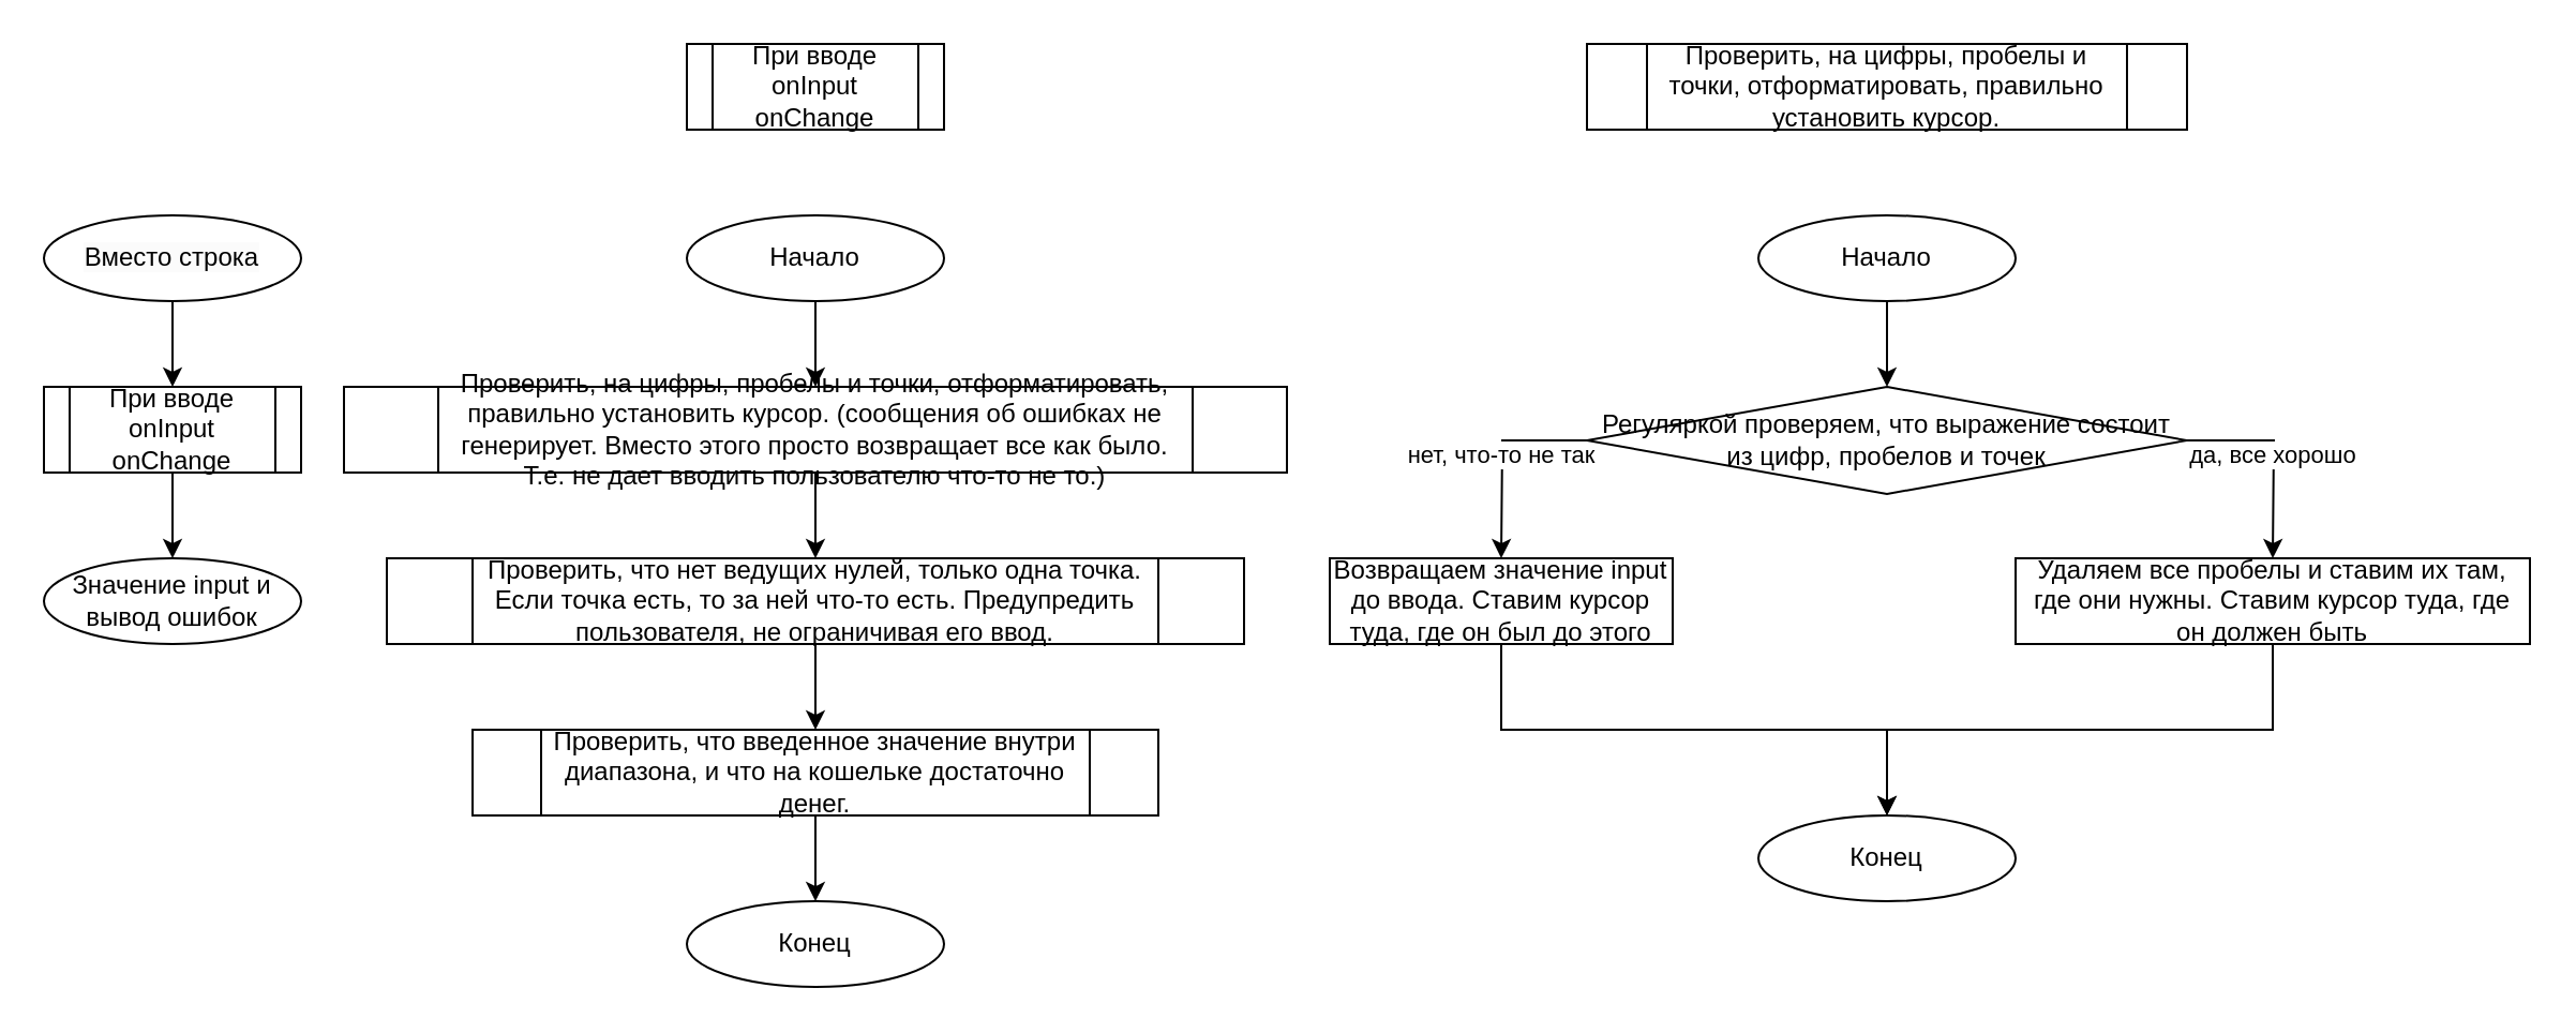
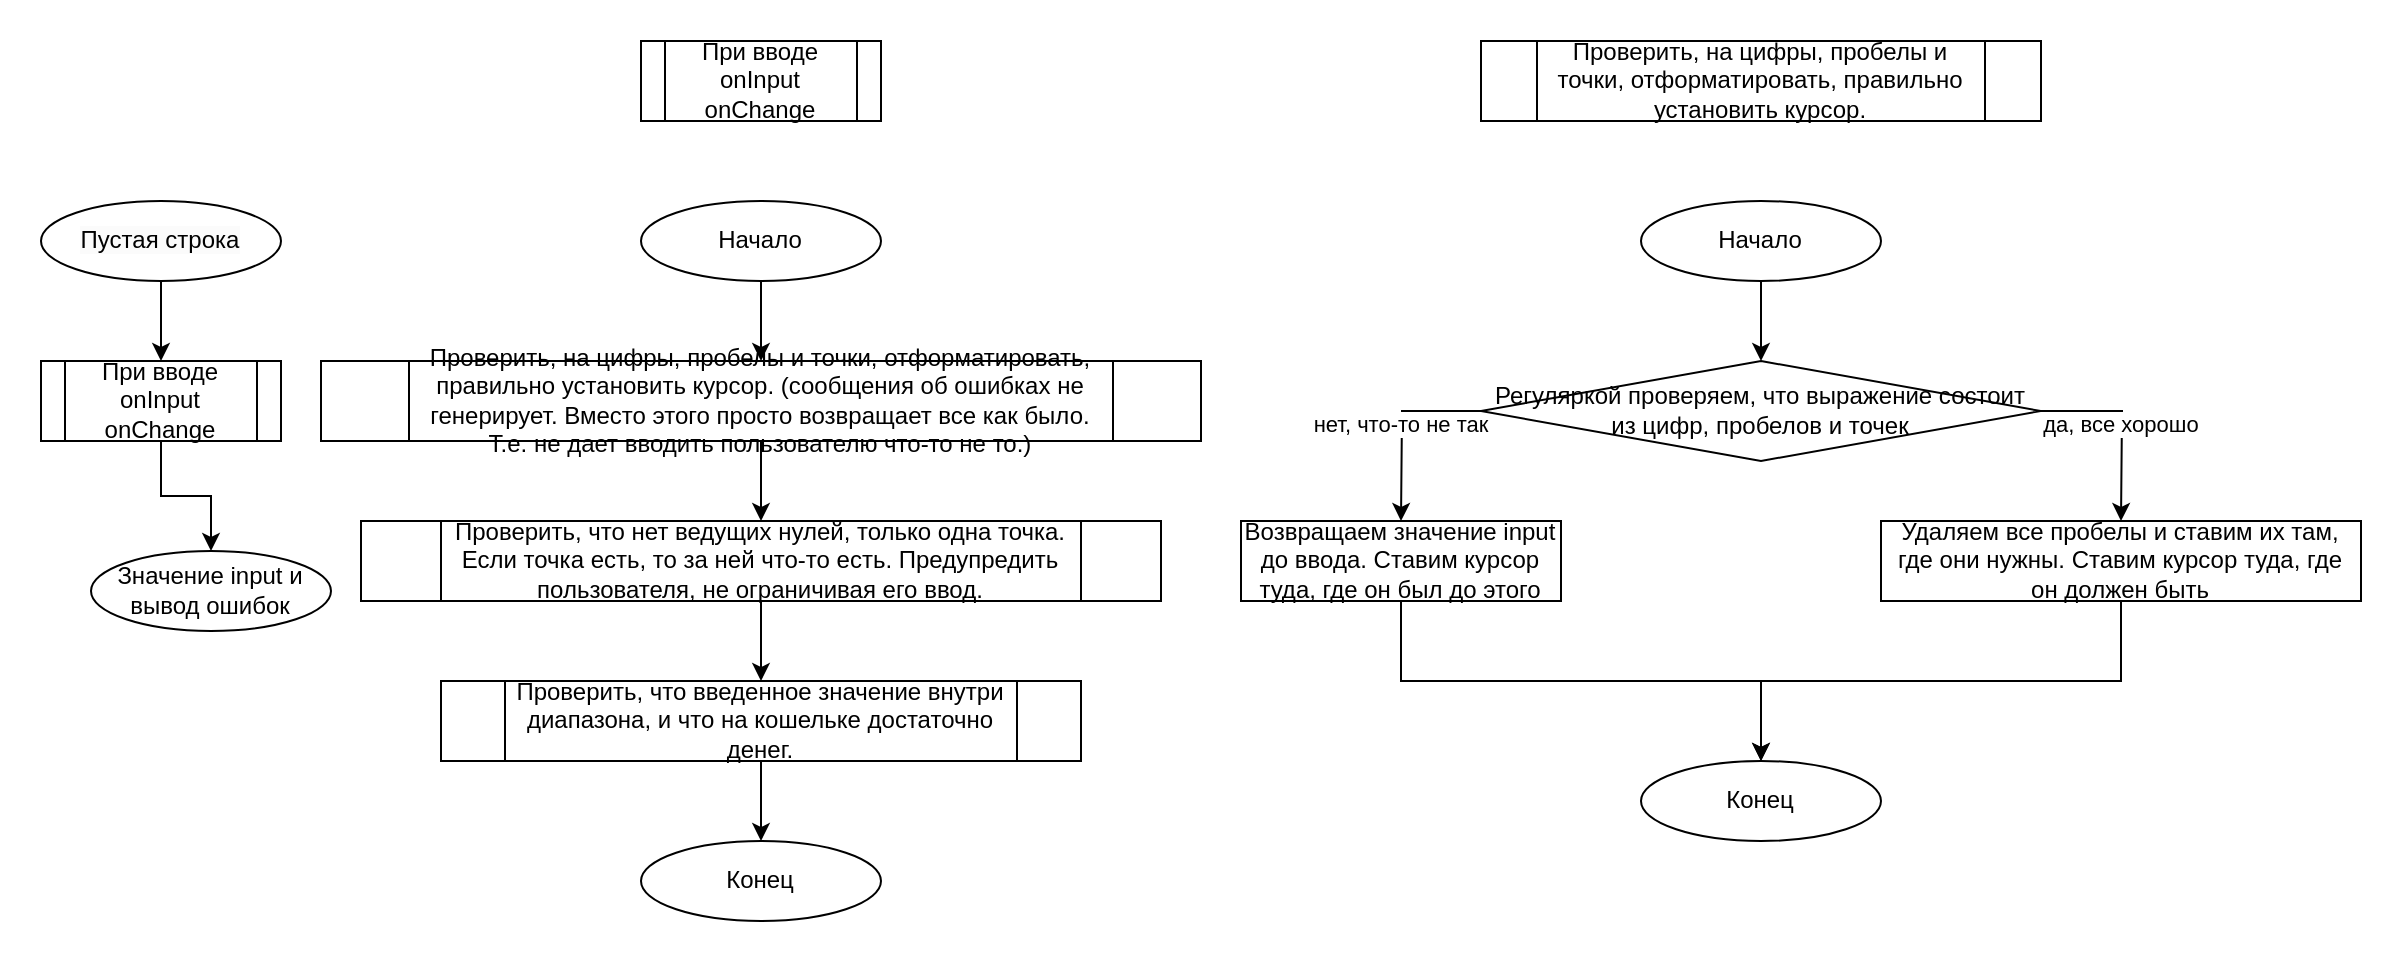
- <mxCell id="3" value="&lt;span style=&quot;color: rgb(0, 0, 0); font-family: Helvetica; font-size: 12px; font-style: normal; font-variant-ligatures: normal; font-variant-caps: normal; font-weight: 400; letter-spacing: normal; orphans: 2; text-align: center; text-indent: 0px; text-transform: none; widows: 2; word-spacing: 0px; -webkit-text-stroke-width: 0px; background-color: rgb(251, 251, 251); text-decoration-thickness: initial; text-decoration-style: initial; text-decoration-color: initial; float: none; display: inline !important;&quot;&gt;Вместо строка&lt;/span&gt;" style="ellipse;html=1;verticalAlign=middle;whiteSpace=wrap;" vertex="1" parent="1"><mxGeometry x="20" y="100" width="120" height="40" as="geometry" /></mxCell>
+ <mxCell id="3" value="&lt;span style=&quot;color: rgb(0, 0, 0); font-family: Helvetica; font-size: 12px; font-style: normal; font-variant-ligatures: normal; font-variant-caps: normal; font-weight: 400; letter-spacing: normal; orphans: 2; text-align: center; text-indent: 0px; text-transform: none; widows: 2; word-spacing: 0px; -webkit-text-stroke-width: 0px; background-color: rgb(251, 251, 251); text-decoration-thickness: initial; text-decoration-style: initial; text-decoration-color: initial; float: none; display: inline !important;&quot;&gt;Пустая строка&lt;/span&gt;" style="ellipse;html=1;verticalAlign=middle;whiteSpace=wrap;" vertex="1" parent="1"><mxGeometry x="20" y="100" width="120" height="40" as="geometry" /></mxCell>
- <mxCell id="6" value="Значение input и вывод ошибок" style="ellipse;html=1;verticalAlign=middle;whiteSpace=wrap;" vertex="1" parent="1"><mxGeometry x="20" y="260" width="120" height="40" as="geometry" /></mxCell>
+ <mxCell id="6" value="Значение input и вывод ошибок" style="ellipse;html=1;verticalAlign=middle;whiteSpace=wrap;" vertex="1" parent="1"><mxGeometry x="45" y="275" width="120" height="40" as="geometry" /></mxCell>
